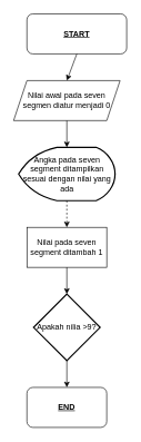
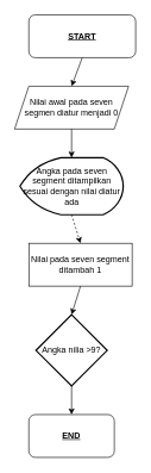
- <mxCell id="6" value="Angka pada seven segment ditampilkan sesuai dengan nilai yang ada" style="strokeWidth=2;html=1;shape=mxgraph.flowchart.display;whiteSpace=wrap;" vertex="1" parent="1"><mxGeometry x="27.5" y="220" width="145" height="80" as="geometry" /></mxCell>
+ <mxCell id="6" value="Angka pada seven segment ditampilkan sesuai dengan nilai diatur ada" style="strokeWidth=2;html=1;shape=mxgraph.flowchart.display;whiteSpace=wrap;" vertex="1" parent="1"><mxGeometry x="27.5" y="220" width="145" height="80" as="geometry" /></mxCell>
- <mxCell id="7" value="Nilai pada seven segment ditambah 1" style="rounded=0;whiteSpace=wrap;html=1;" vertex="1" parent="1"><mxGeometry x="40" y="340" width="120" height="60" as="geometry" /></mxCell>
+ <mxCell id="7" value="Nilai pada seven segment ditambah 1" style="rounded=0;whiteSpace=wrap;html=1;" vertex="1" parent="1"><mxGeometry x="40" y="340" width="145" height="60" as="geometry" /></mxCell>
- <mxCell id="10" value="Apakah nilia &amp;gt;9?" style="strokeWidth=2;html=1;shape=mxgraph.flowchart.decision;whiteSpace=wrap;" vertex="1" parent="1"><mxGeometry x="50" y="440" width="100" height="100" as="geometry" /></mxCell>
+ <mxCell id="10" value="Angka nilia &amp;gt;9?" style="strokeWidth=2;html=1;shape=mxgraph.flowchart.decision;whiteSpace=wrap;" vertex="1" parent="1"><mxGeometry x="50" y="440" width="100" height="100" as="geometry" /></mxCell>
